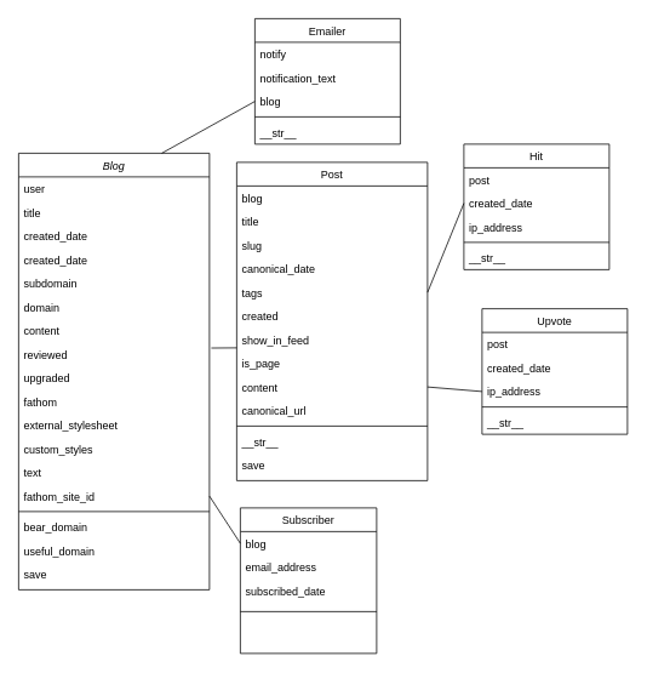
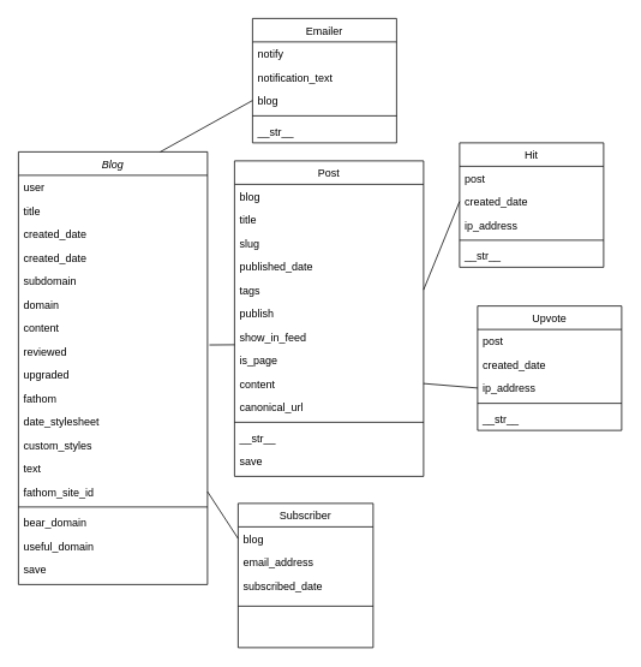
- <mxCell id="36" value="canonical_date" style="text;align=left;verticalAlign=top;spacingLeft=4;spacingRight=4;overflow=hidden;rotatable=0;points=[[0,0.5],[1,0.5]];portConstraint=eastwest;rounded=0;shadow=0;html=0;" parent="32" vertex="1"><mxGeometry y="104" width="210" height="26" as="geometry" /></mxCell>
+ <mxCell id="36" value="published_date" style="text;align=left;verticalAlign=top;spacingLeft=4;spacingRight=4;overflow=hidden;rotatable=0;points=[[0,0.5],[1,0.5]];portConstraint=eastwest;rounded=0;shadow=0;html=0;" parent="32" vertex="1"><mxGeometry y="104" width="210" height="26" as="geometry" /></mxCell>
- <mxCell id="38" value="created" style="text;align=left;verticalAlign=top;spacingLeft=4;spacingRight=4;overflow=hidden;rotatable=0;points=[[0,0.5],[1,0.5]];portConstraint=eastwest;rounded=0;shadow=0;html=0;" parent="32" vertex="1"><mxGeometry y="156" width="210" height="26" as="geometry" /></mxCell>
+ <mxCell id="38" value="publish" style="text;align=left;verticalAlign=top;spacingLeft=4;spacingRight=4;overflow=hidden;rotatable=0;points=[[0,0.5],[1,0.5]];portConstraint=eastwest;rounded=0;shadow=0;html=0;" parent="32" vertex="1"><mxGeometry y="156" width="210" height="26" as="geometry" /></mxCell>
- <mxCell id="13" value="external_stylesheet" style="text;align=left;verticalAlign=top;spacingLeft=4;spacingRight=4;overflow=hidden;rotatable=0;points=[[0,0.5],[1,0.5]];portConstraint=eastwest;rounded=0;shadow=0;html=0;" parent="2" vertex="1"><mxGeometry y="286" width="210" height="26" as="geometry" /></mxCell>
+ <mxCell id="13" value="date_stylesheet" style="text;align=left;verticalAlign=top;spacingLeft=4;spacingRight=4;overflow=hidden;rotatable=0;points=[[0,0.5],[1,0.5]];portConstraint=eastwest;rounded=0;shadow=0;html=0;" parent="2" vertex="1"><mxGeometry y="286" width="210" height="26" as="geometry" /></mxCell>
